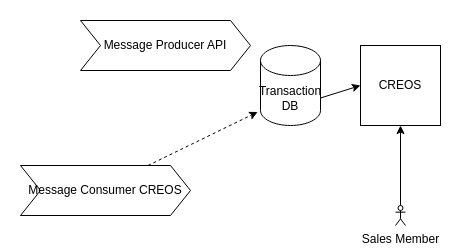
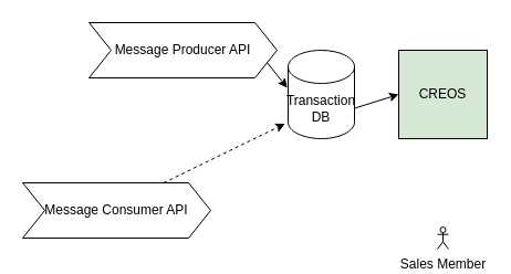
+ <mxCell id="7" style="edgeStyle=none;html=1;exitX=1;exitY=0.75;exitDx=0;exitDy=0;entryX=-0.013;entryY=0.425;entryDx=0;entryDy=0;entryPerimeter=0;" edge="1" parent="1" source="6" target="3"><mxGeometry relative="1" as="geometry" /></mxCell>
- <mxCell id="10" value="CREOS" style="whiteSpace=wrap;html=1;aspect=fixed;" vertex="1" parent="1"><mxGeometry x="360" y="45" width="80" height="80" as="geometry" /></mxCell>
+ <mxCell id="10" value="CREOS" style="whiteSpace=wrap;html=1;aspect=fixed;fillColor=#d5e8d4;" vertex="1" parent="1"><mxGeometry x="360" y="45" width="80" height="80" as="geometry" /></mxCell>
- <mxCell id="8" style="edgeStyle=none;html=1;exitX=0.5;exitY=0;exitDx=0;exitDy=0;exitPerimeter=0;entryX=0.5;entryY=1;entryDx=0;entryDy=0;" edge="1" parent="1" source="9" target="10"><mxGeometry relative="1" as="geometry" /></mxCell>
- <mxCell id="4" value="Message Consumer CREOS" style="shape=step;perimeter=stepPerimeter;whiteSpace=wrap;html=1;fixedSize=1;" vertex="1" parent="1"><mxGeometry x="20" y="165" width="170" height="50" as="geometry" /></mxCell>
+ <mxCell id="4" value="Message Consumer API" style="shape=step;perimeter=stepPerimeter;whiteSpace=wrap;html=1;fixedSize=1;" vertex="1" parent="1"><mxGeometry x="20" y="165" width="170" height="50" as="geometry" /></mxCell>
